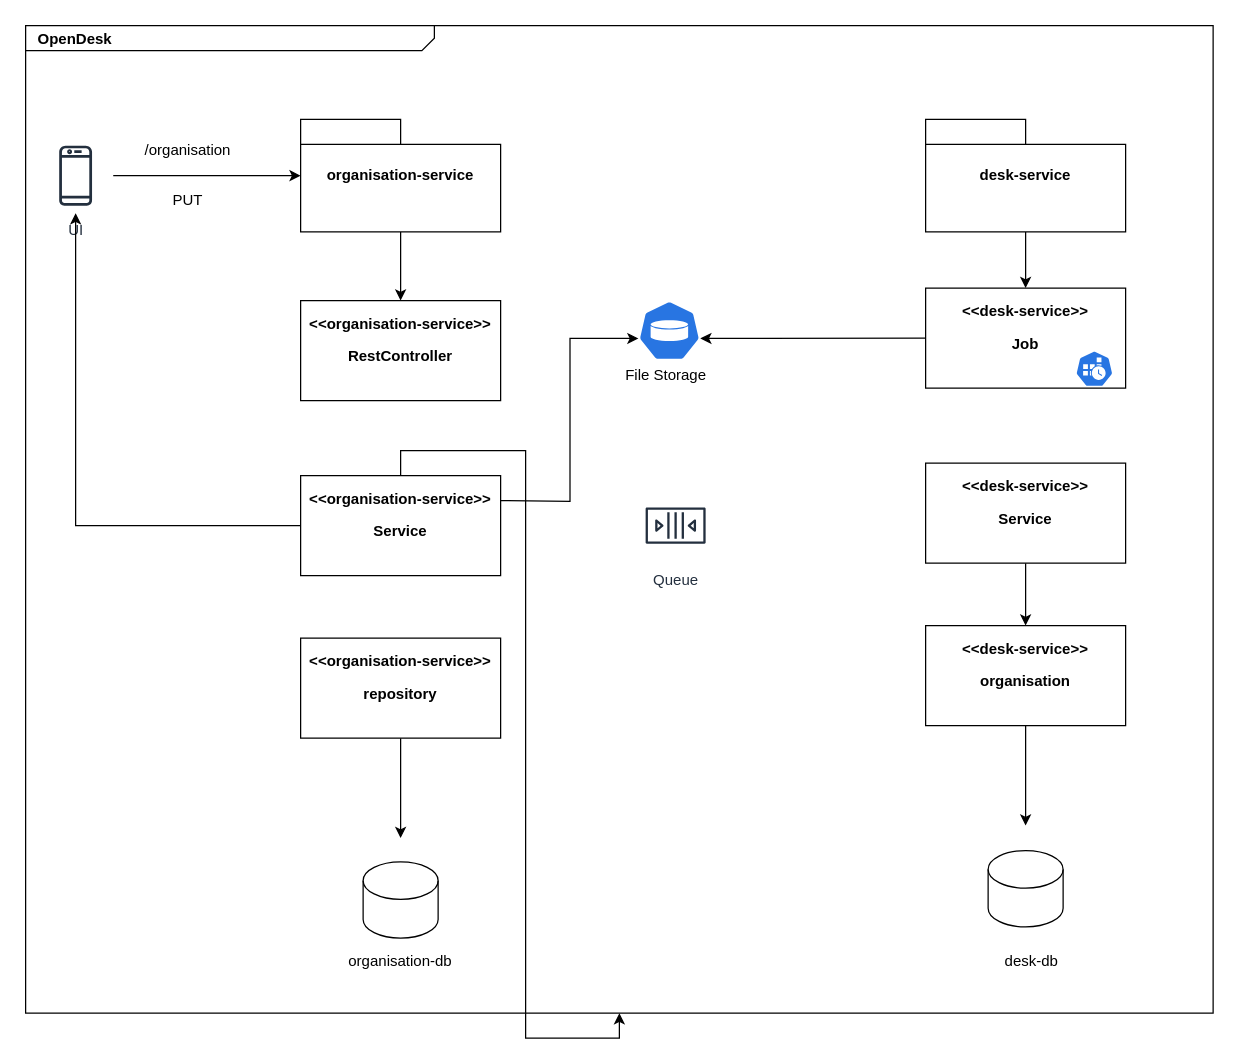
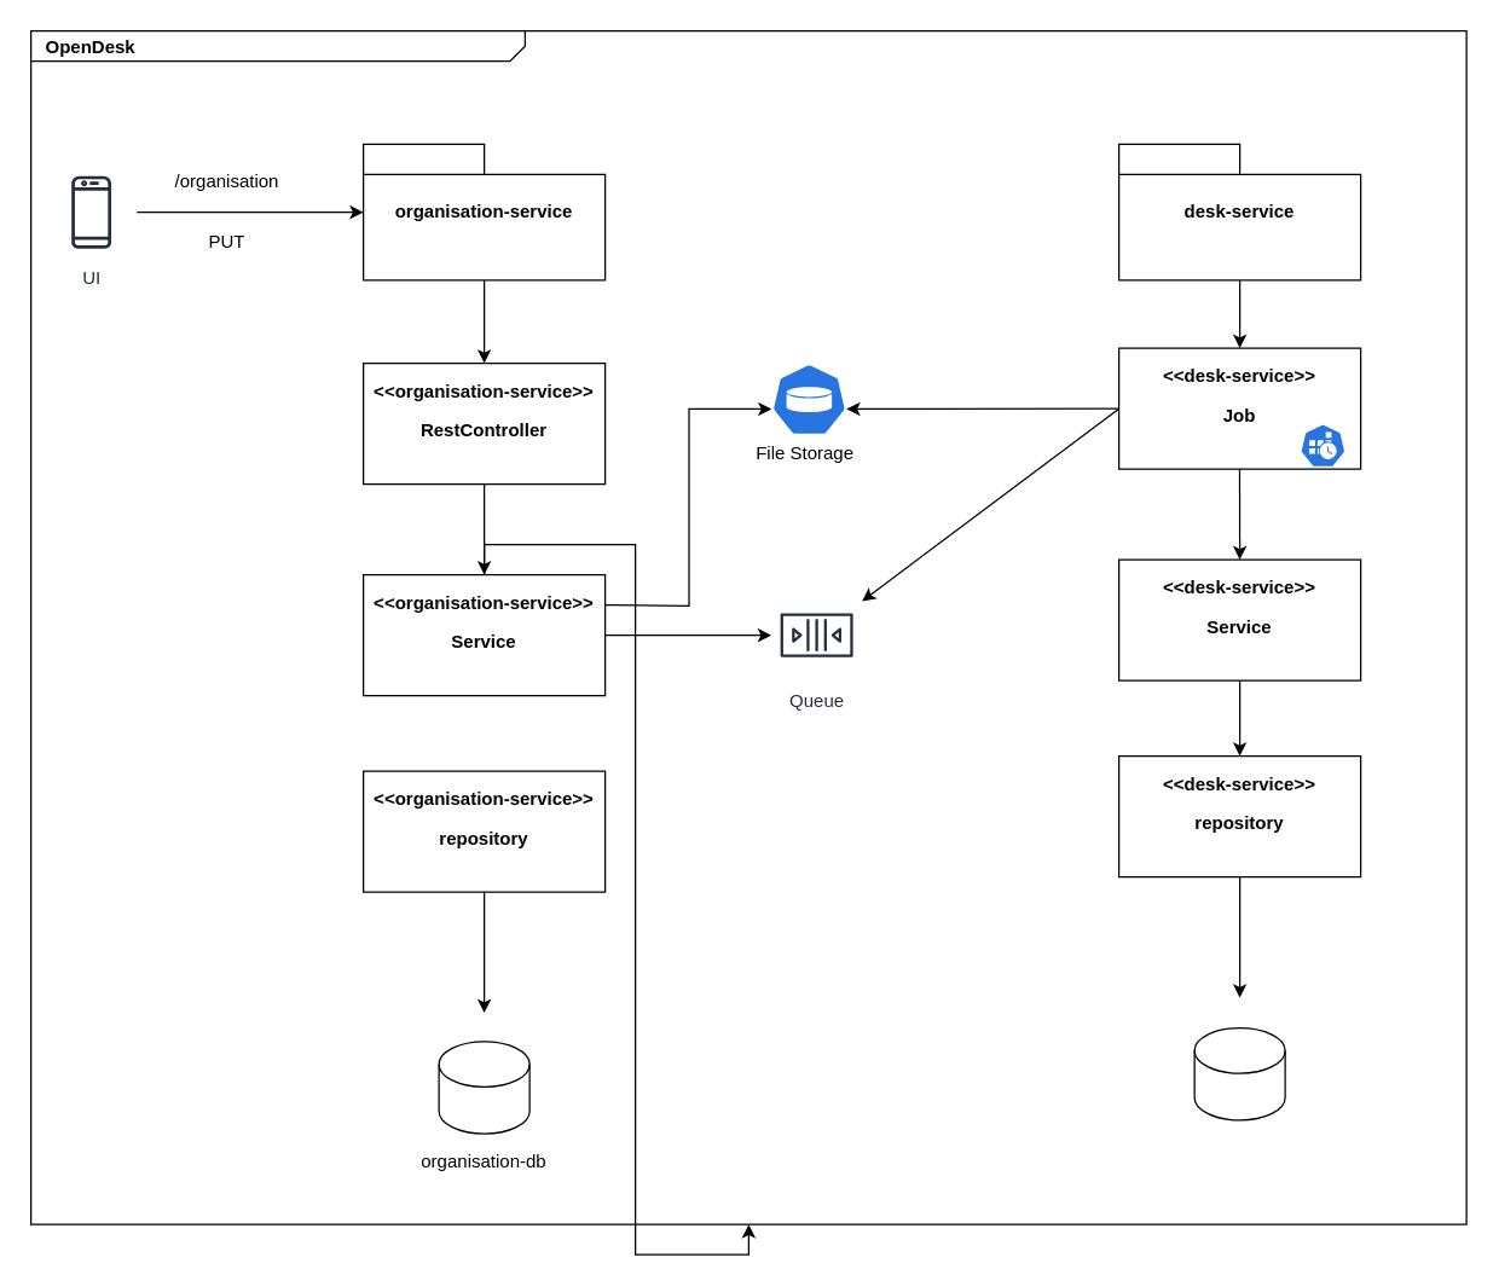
+ <mxCell id="21" value="" style="endArrow=classic;html=1;exitX=0;exitY=0.5;exitDx=0;exitDy=0;" parent="1" source="19" target="18" edge="1"><mxGeometry width="50" height="50" relative="1" as="geometry"><mxPoint x="460" y="310" as="sourcePoint" /><mxPoint x="510" y="260" as="targetPoint" /></mxGeometry></mxCell>
+ <mxCell id="34" value="" style="endArrow=classic;html=1;exitX=0.842;exitY=0.367;exitDx=0;exitDy=0;exitPerimeter=0;entryX=0.5;entryY=0;entryDx=0;entryDy=0;" edge="1" parent="1" source="2" target="28"><mxGeometry width="50" height="50" relative="1" as="geometry"><mxPoint x="710" y="360" as="sourcePoint" /><mxPoint x="760" y="310" as="targetPoint" /></mxGeometry></mxCell>
+ <mxCell id="7" value="" style="edgeStyle=orthogonalEdgeStyle;rounded=0;orthogonalLoop=1;jettySize=auto;html=1;" parent="1" source="8" target="11" edge="1"><mxGeometry relative="1" as="geometry" /></mxCell>
- <mxCell id="17" value="" style="edgeStyle=orthogonalEdgeStyle;rounded=0;orthogonalLoop=1;jettySize=auto;html=1;textDirection=ltr;verticalAlign=top;horizontal=1;" parent="1" source="11" target="4" edge="1"><mxGeometry relative="1" as="geometry" /></mxCell>
+ <mxCell id="17" value="" style="edgeStyle=orthogonalEdgeStyle;rounded=0;orthogonalLoop=1;jettySize=auto;html=1;textDirection=ltr;verticalAlign=top;horizontal=1;" parent="1" source="11" target="18" edge="1"><mxGeometry relative="1" as="geometry" /></mxCell>
- <mxCell id="31" value="&lt;p&gt;&amp;lt;&amp;lt;desk-service&amp;gt;&amp;gt;&lt;/p&gt;&lt;p&gt;organisation&lt;/p&gt;" style="shape=rect;html=1;overflow=fill;whiteSpace=wrap;align=center;fontStyle=1" parent="1" vertex="1"><mxGeometry x="740" y="500" width="160" height="80" as="geometry" /></mxCell>
+ <mxCell id="31" value="&lt;p&gt;&amp;lt;&amp;lt;desk-service&amp;gt;&amp;gt;&lt;/p&gt;&lt;p&gt;repository&lt;/p&gt;" style="shape=rect;html=1;overflow=fill;whiteSpace=wrap;align=center;fontStyle=1" parent="1" vertex="1"><mxGeometry x="740" y="500" width="160" height="80" as="geometry" /></mxCell>
- <mxCell id="30" value="desk-db" style="text;html=1;strokeColor=none;fillColor=none;align=center;verticalAlign=middle;whiteSpace=wrap;rounded=0;" parent="1" vertex="1"><mxGeometry x="800" y="759" width="50" height="20" as="geometry" /></mxCell>
